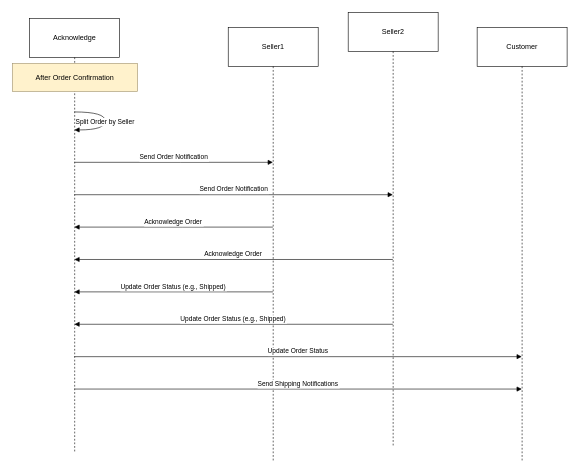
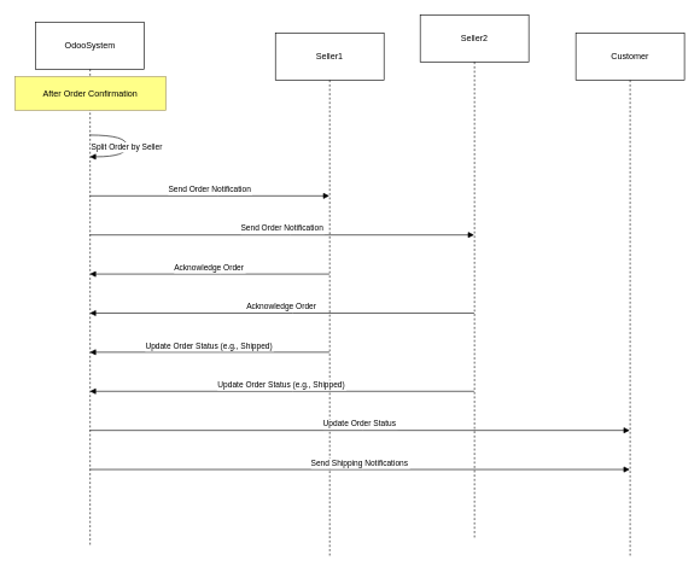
- <mxCell id="2" value="Acknowledge" style="shape=umlLifeline;perimeter=lifelinePerimeter;whiteSpace=wrap;container=1;dropTarget=0;collapsible=0;recursiveResize=0;outlineConnect=0;portConstraint=eastwest;newEdgeStyle={&quot;edgeStyle&quot;:&quot;elbowEdgeStyle&quot;,&quot;elbow&quot;:&quot;vertical&quot;,&quot;curved&quot;:0,&quot;rounded&quot;:0};size=65;" vertex="1" parent="1"><mxGeometry x="49" y="30" width="150" height="723" as="geometry" /></mxCell>
+ <mxCell id="2" value="OdooSystem" style="shape=umlLifeline;perimeter=lifelinePerimeter;whiteSpace=wrap;container=1;dropTarget=0;collapsible=0;recursiveResize=0;outlineConnect=0;portConstraint=eastwest;newEdgeStyle={&quot;edgeStyle&quot;:&quot;elbowEdgeStyle&quot;,&quot;elbow&quot;:&quot;vertical&quot;,&quot;curved&quot;:0,&quot;rounded&quot;:0};size=65;" vertex="1" parent="1"><mxGeometry x="49" y="30" width="150" height="723" as="geometry" /></mxCell>
- <mxCell id="15" value="After Order Confirmation" style="fillColor=#fff2cc;strokeColor=#9E916F;" vertex="1" parent="1"><mxGeometry x="20" y="105" width="209" height="47" as="geometry" /></mxCell>
+ <mxCell id="15" value="After Order Confirmation" style="fillColor=#ffff88;strokeColor=#9E916F;" vertex="1" parent="1"><mxGeometry x="20" y="105" width="209" height="47" as="geometry" /></mxCell>
